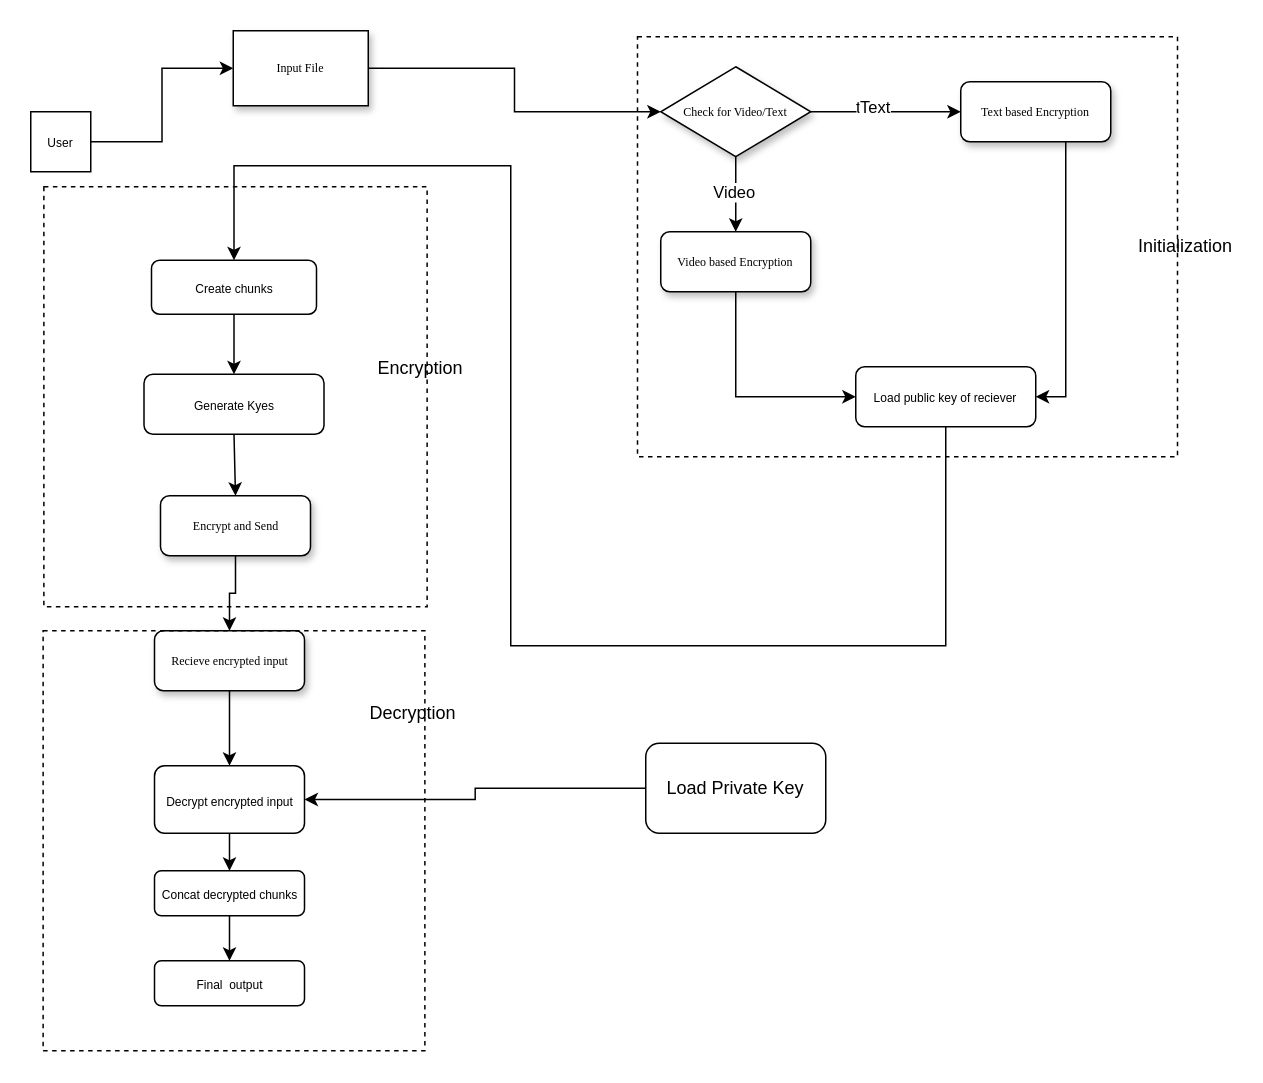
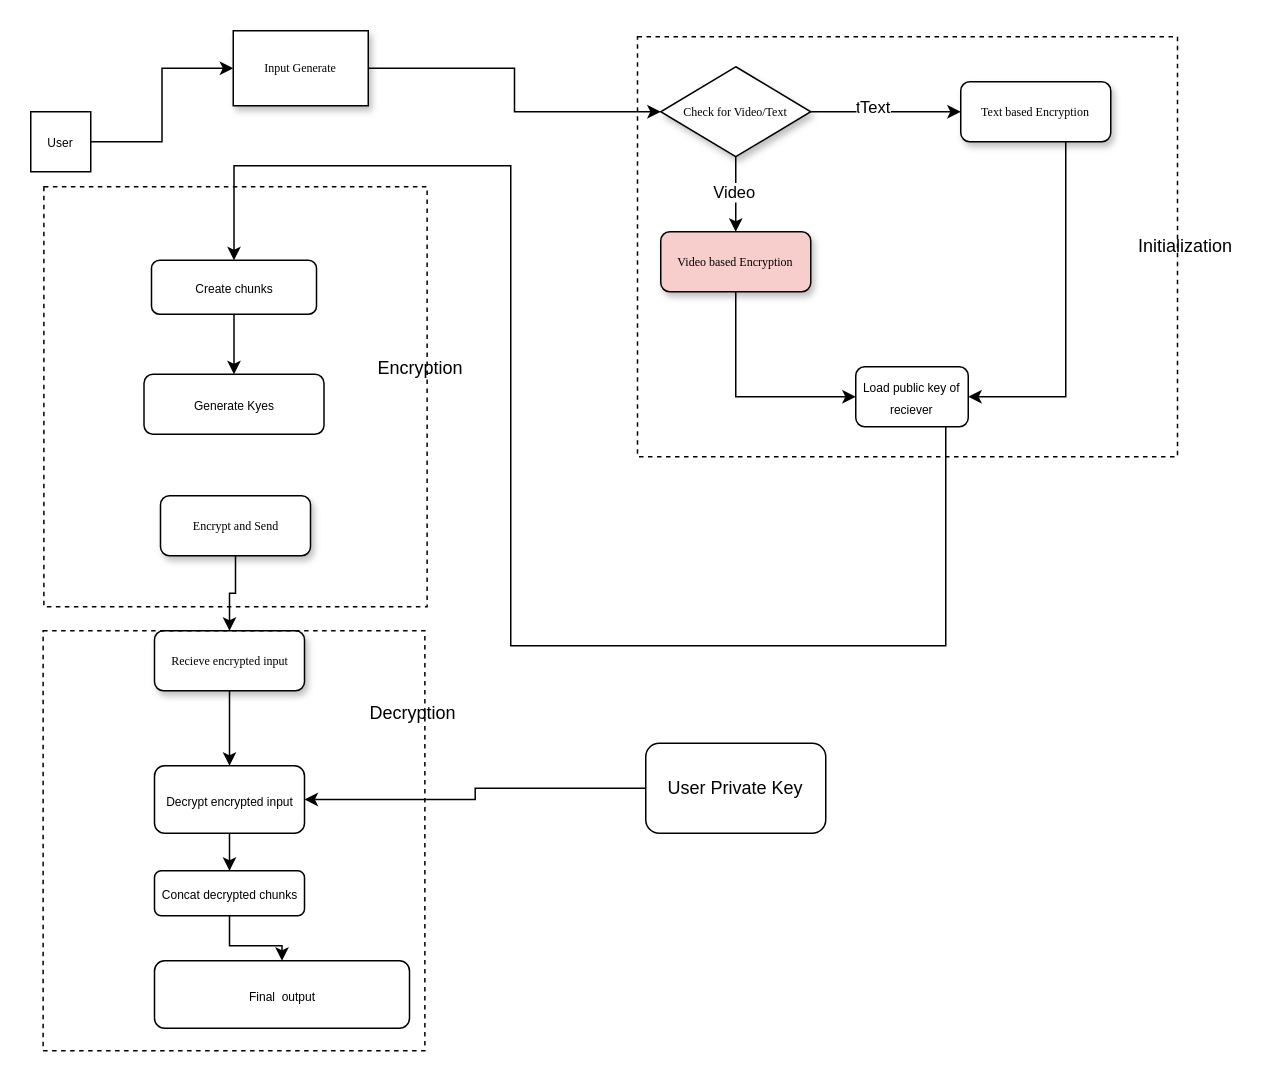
- <mxCell id="3" value="Input File" style="rounded=0;whiteSpace=wrap;html=1;shadow=1;labelBackgroundColor=none;strokeWidth=1;fontFamily=Verdana;fontSize=8;align=center;" vertex="1" parent="1"><mxGeometry x="155" y="20" width="90" height="50" as="geometry" /></mxCell>
+ <mxCell id="3" value="Input Generate" style="rounded=0;whiteSpace=wrap;html=1;shadow=1;labelBackgroundColor=none;strokeWidth=1;fontFamily=Verdana;fontSize=8;align=center;" vertex="1" parent="1"><mxGeometry x="155" y="20" width="90" height="50" as="geometry" /></mxCell>
- <mxCell id="13" value="Video based Encryption" style="rounded=1;whiteSpace=wrap;html=1;shadow=1;labelBackgroundColor=none;strokeWidth=1;fontFamily=Verdana;fontSize=8;align=center;" vertex="1" parent="1"><mxGeometry x="440" y="154" width="100" height="40" as="geometry" /></mxCell>
+ <mxCell id="13" value="Video based Encryption" style="rounded=1;whiteSpace=wrap;html=1;shadow=1;labelBackgroundColor=none;strokeWidth=1;fontFamily=Verdana;fontSize=8;align=center;fillColor=#f8cecc;" vertex="1" parent="1"><mxGeometry x="440" y="154" width="100" height="40" as="geometry" /></mxCell>
- <mxCell id="15" value="&lt;font style=&quot;font-size: 8px;&quot;&gt;Load public key of reciever&lt;/font&gt;" style="rounded=1;whiteSpace=wrap;html=1;" vertex="1" parent="1"><mxGeometry x="570" y="244" width="120" height="40" as="geometry" /></mxCell>
+ <mxCell id="15" value="&lt;font style=&quot;font-size: 8px;&quot;&gt;Load public key of reciever&lt;/font&gt;" style="rounded=1;whiteSpace=wrap;html=1;" vertex="1" parent="1"><mxGeometry x="570" y="244" width="75" height="40" as="geometry" /></mxCell>
- <mxCell id="38" value="" style="endArrow=classic;html=1;rounded=0;entryX=0.5;entryY=0;entryDx=0;entryDy=0;exitX=0.5;exitY=1;exitDx=0;exitDy=0;" edge="1" parent="1" source="30" target="17"><mxGeometry width="50" height="50" relative="1" as="geometry"><mxPoint x="110" y="330" as="sourcePoint" /><mxPoint x="160" y="280" as="targetPoint" /></mxGeometry></mxCell>
- <mxCell id="35" value="Load Private Key" style="rounded=1;whiteSpace=wrap;html=1;" vertex="1" parent="1"><mxGeometry x="430" y="495" width="120" height="60" as="geometry" /></mxCell>
+ <mxCell id="35" value="User Private Key" style="rounded=1;whiteSpace=wrap;html=1;" vertex="1" parent="1"><mxGeometry x="430" y="495" width="120" height="60" as="geometry" /></mxCell>
- <mxCell id="25" value="&lt;font style=&quot;font-size: 8px;&quot;&gt;Final&amp;nbsp; output&lt;/font&gt;" style="rounded=1;whiteSpace=wrap;html=1;" vertex="1" parent="1"><mxGeometry x="102.5" y="640" width="100" height="30" as="geometry" /></mxCell>
+ <mxCell id="25" value="&lt;font style=&quot;font-size: 8px;&quot;&gt;Final&amp;nbsp; output&lt;/font&gt;" style="rounded=1;whiteSpace=wrap;html=1;" vertex="1" parent="1"><mxGeometry x="102.5" y="640" width="170" height="45" as="geometry" /></mxCell>
